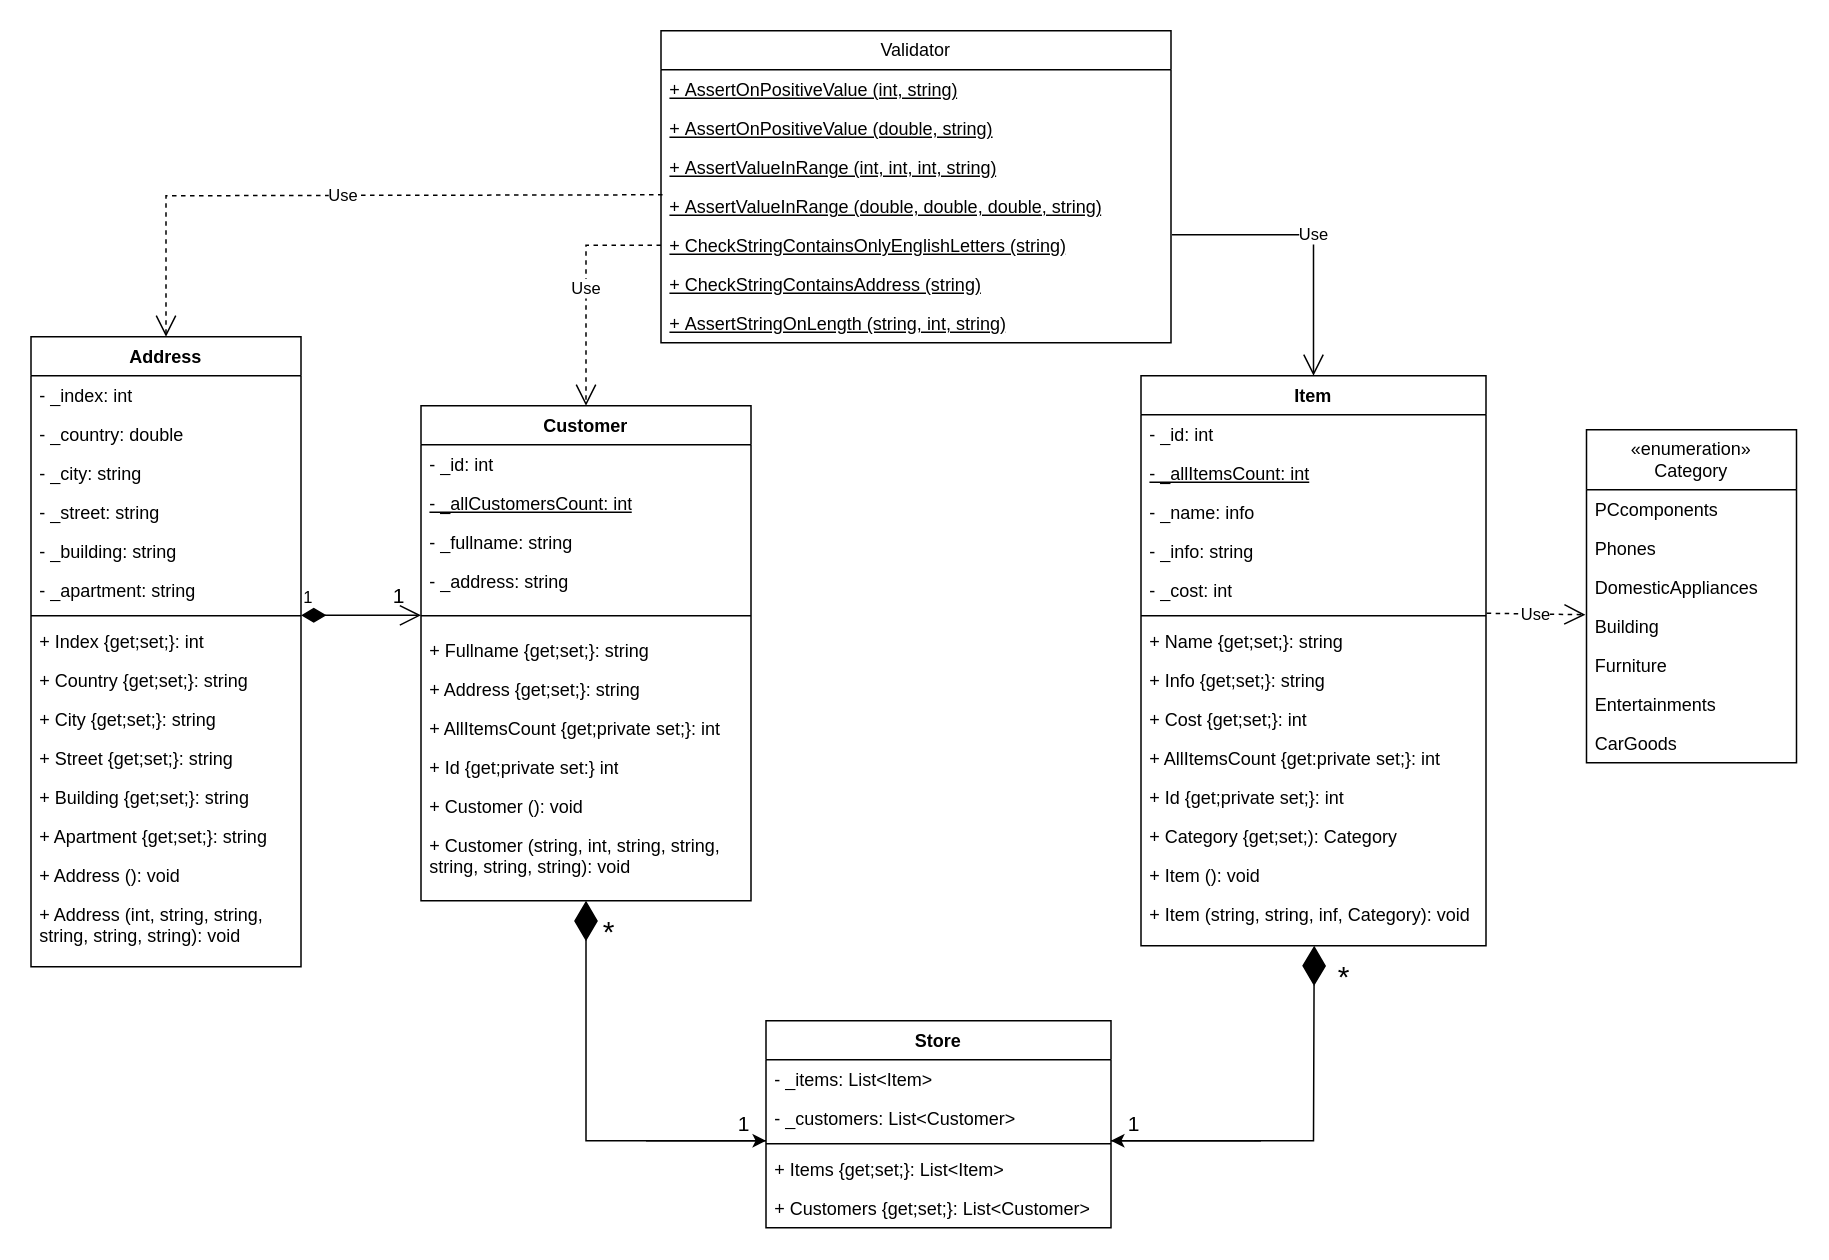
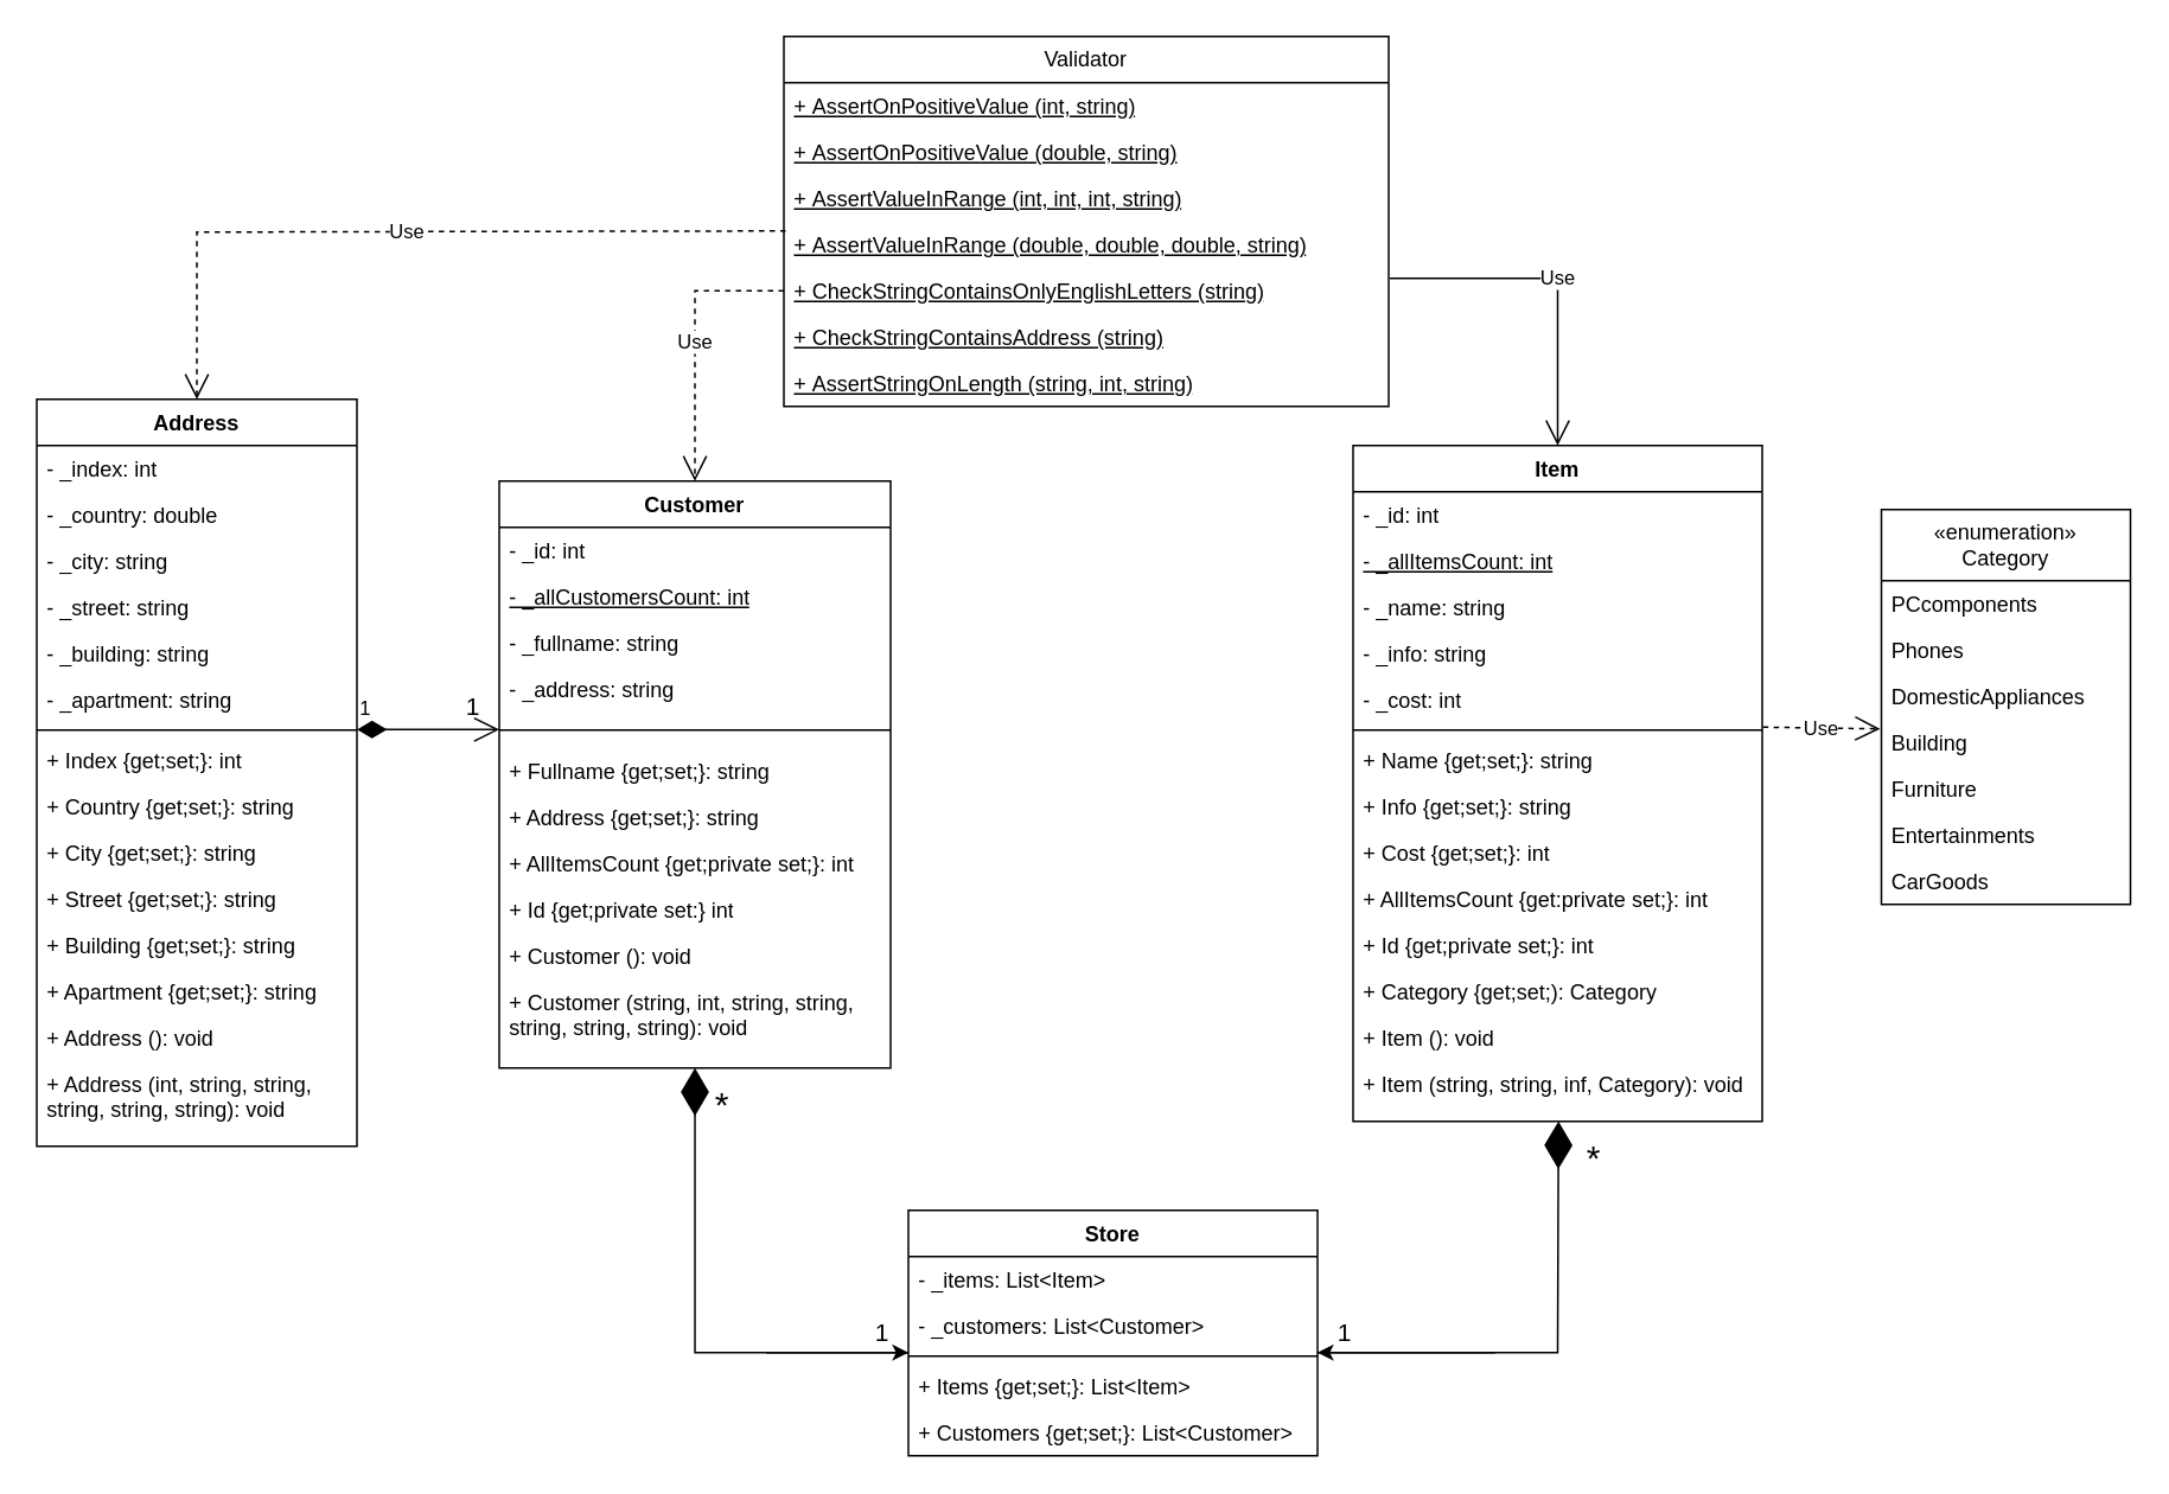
- <mxCell id="13" value="- _name: info" style="text;strokeColor=none;fillColor=none;align=left;verticalAlign=top;spacingLeft=4;spacingRight=4;overflow=hidden;rotatable=0;points=[[0,0.5],[1,0.5]];portConstraint=eastwest;whiteSpace=wrap;html=1;" parent="10" vertex="1"><mxGeometry y="78" width="230" height="26" as="geometry" /></mxCell>
+ <mxCell id="13" value="- _name: string" style="text;strokeColor=none;fillColor=none;align=left;verticalAlign=top;spacingLeft=4;spacingRight=4;overflow=hidden;rotatable=0;points=[[0,0.5],[1,0.5]];portConstraint=eastwest;whiteSpace=wrap;html=1;" parent="10" vertex="1"><mxGeometry y="78" width="230" height="26" as="geometry" /></mxCell>
